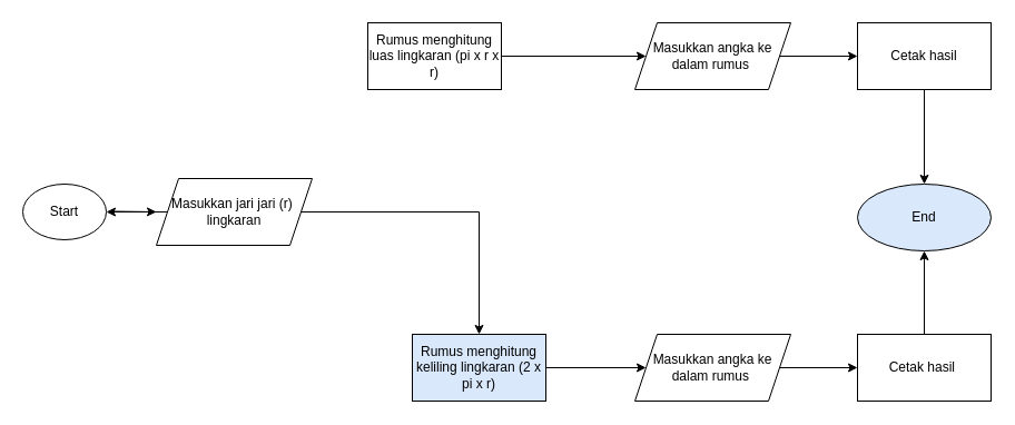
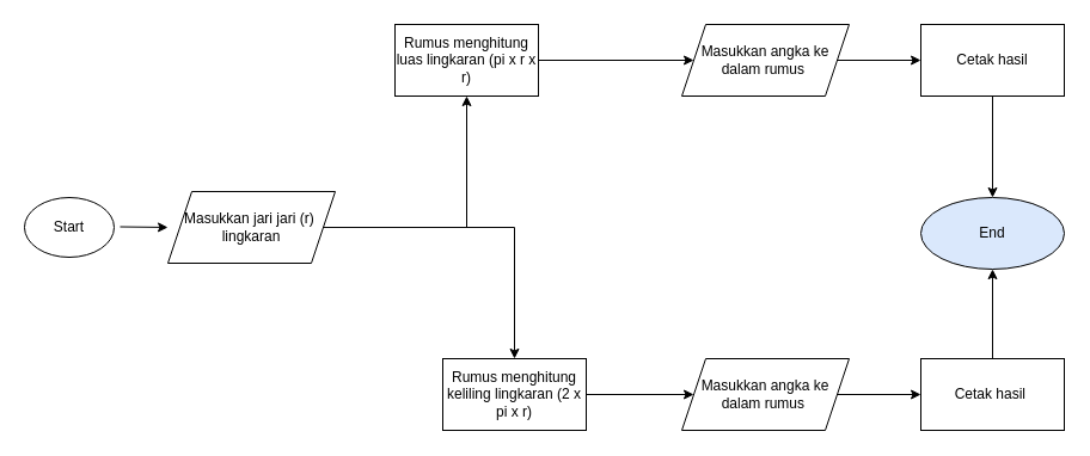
- <mxCell id="5" value="" style="edgeStyle=orthogonalEdgeStyle;rounded=0;orthogonalLoop=1;jettySize=auto;html=1;" edge="1" parent="1" source="6" target="2"><mxGeometry relative="1" as="geometry" /></mxCell>
+ <mxCell id="5" value="" style="edgeStyle=orthogonalEdgeStyle;rounded=0;orthogonalLoop=1;jettySize=auto;html=1;" edge="1" parent="1" source="6" target="15"><mxGeometry relative="1" as="geometry" /></mxCell>
- <mxCell id="8" value="Rumus menghitung keliling lingkaran (2 x pi x r)" style="rounded=0;whiteSpace=wrap;html=1;fillColor=#dae8fc;" vertex="1" parent="1"><mxGeometry x="370" y="300" width="120" height="60" as="geometry" /></mxCell>
+ <mxCell id="8" value="Rumus menghitung keliling lingkaran (2 x pi x r)" style="rounded=0;whiteSpace=wrap;html=1;" vertex="1" parent="1"><mxGeometry x="370" y="300" width="120" height="60" as="geometry" /></mxCell>
